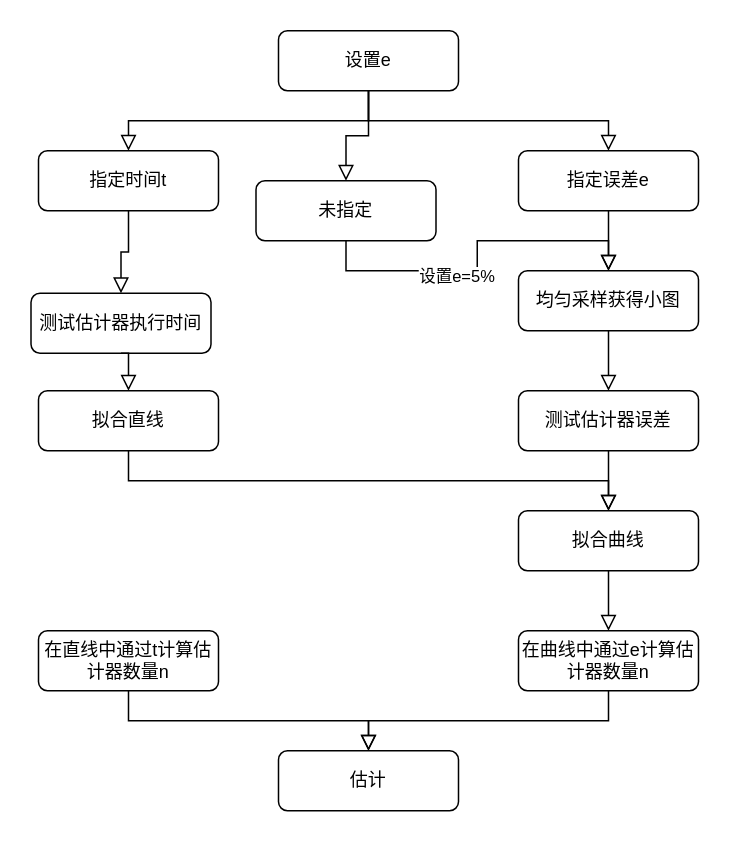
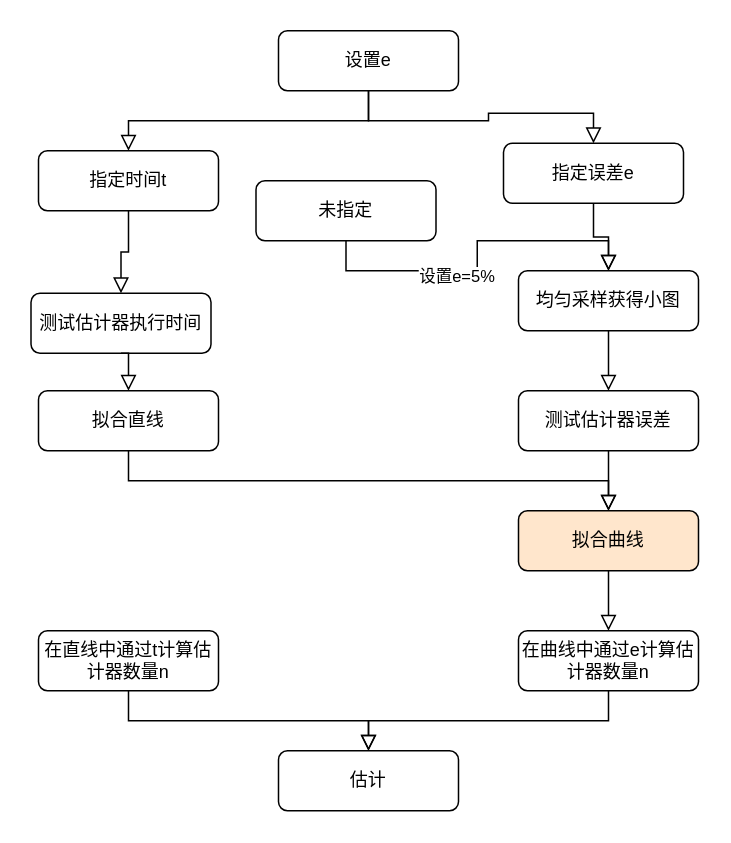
- <mxCell id="8" value="" style="rounded=0;html=1;jettySize=auto;orthogonalLoop=1;fontSize=11;endArrow=block;endFill=0;endSize=8;strokeWidth=1;shadow=0;labelBackgroundColor=none;edgeStyle=orthogonalEdgeStyle;entryX=0.5;entryY=0;entryDx=0;entryDy=0;exitX=0.5;exitY=1;exitDx=0;exitDy=0;" edge="1" parent="1" source="3" target="6"><mxGeometry relative="1" as="geometry"><mxPoint x="195" y="50" as="sourcePoint" /><mxPoint x="95" y="110" as="targetPoint" /></mxGeometry></mxCell>
- <mxCell id="7" value="指定误差e" style="rounded=1;whiteSpace=wrap;html=1;fontSize=12;glass=0;strokeWidth=1;shadow=0;" vertex="1" parent="1"><mxGeometry x="345" y="100" width="120" height="40" as="geometry" /></mxCell>
+ <mxCell id="7" value="指定误差e" style="rounded=1;whiteSpace=wrap;html=1;fontSize=12;glass=0;strokeWidth=1;shadow=0;" vertex="1" parent="1"><mxGeometry x="335" y="95" width="120" height="40" as="geometry" /></mxCell>
- <mxCell id="17" value="拟合曲线" style="rounded=1;whiteSpace=wrap;html=1;fontSize=12;glass=0;strokeWidth=1;shadow=0;" vertex="1" parent="1"><mxGeometry x="345" y="340" width="120" height="40" as="geometry" /></mxCell>
+ <mxCell id="17" value="拟合曲线" style="rounded=1;whiteSpace=wrap;html=1;fontSize=12;glass=0;strokeWidth=1;shadow=0;fillColor=#ffe6cc;" vertex="1" parent="1"><mxGeometry x="345" y="340" width="120" height="40" as="geometry" /></mxCell>
